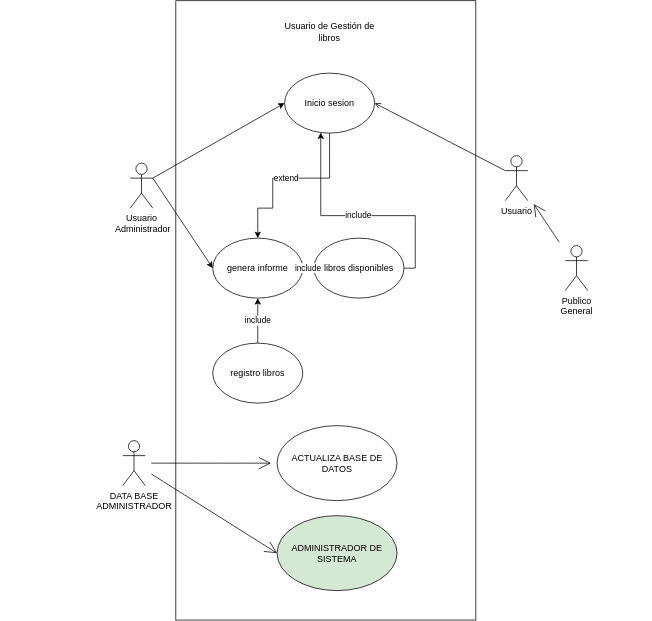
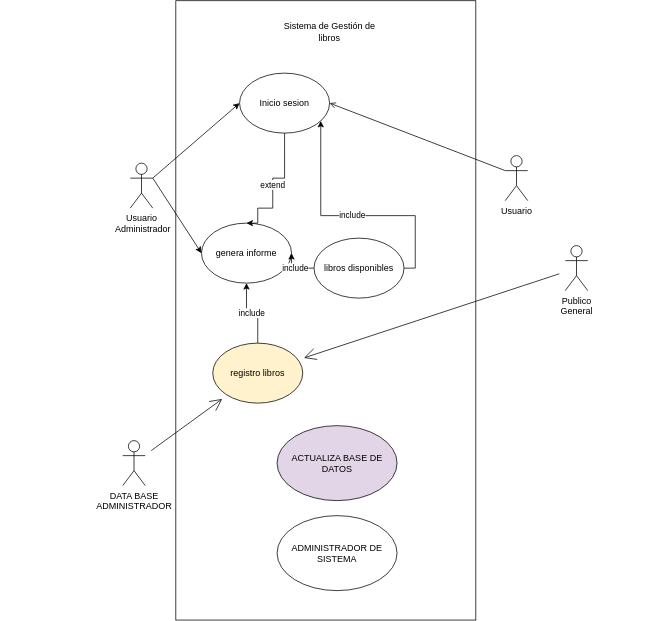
- <mxCell id="16" value="Usuario de Gestión de libros" style="text;html=1;strokeColor=none;fillColor=none;align=center;verticalAlign=middle;whiteSpace=wrap;rounded=0;" parent="1" vertex="1"><mxGeometry x="373.77" y="20" width="130" height="30" as="geometry" /></mxCell>
+ <mxCell id="16" value="Sistema de Gestión de libros" style="text;html=1;strokeColor=none;fillColor=none;align=center;verticalAlign=middle;whiteSpace=wrap;rounded=0;" parent="1" vertex="1"><mxGeometry x="373.77" y="20" width="130" height="30" as="geometry" /></mxCell>
- <mxCell id="4" value="Inicio sesion" style="ellipse;whiteSpace=wrap;html=1;" parent="1" vertex="1"><mxGeometry x="378.77" y="90" width="120" height="80" as="geometry" /></mxCell>
+ <mxCell id="4" value="Inicio sesion" style="ellipse;whiteSpace=wrap;html=1;" parent="1" vertex="1"><mxGeometry x="318.77" y="90" width="120" height="80" as="geometry" /></mxCell>
- <mxCell id="17" style="edgeStyle=none;curved=1;rounded=0;orthogonalLoop=1;jettySize=auto;html=1;endArrow=open;startSize=14;endSize=14;sourcePerimeterSpacing=8;targetPerimeterSpacing=8;" edge="1" parent="1" source="18" target="9"><mxGeometry relative="1" as="geometry" /></mxCell>
+ <mxCell id="17" style="edgeStyle=none;curved=1;rounded=0;orthogonalLoop=1;jettySize=auto;html=1;endArrow=open;startSize=14;endSize=14;sourcePerimeterSpacing=8;targetPerimeterSpacing=8;" edge="1" parent="1" source="18" target="5"><mxGeometry relative="1" as="geometry" /></mxCell>
- <mxCell id="8" value="genera informe" style="ellipse;whiteSpace=wrap;html=1;" parent="1" vertex="1"><mxGeometry x="283" y="310" width="120" height="80" as="geometry" /></mxCell>
+ <mxCell id="8" value="genera informe" style="ellipse;whiteSpace=wrap;html=1;" parent="1" vertex="1"><mxGeometry x="268" y="290" width="120" height="80" as="geometry" /></mxCell>
- <mxCell id="5" value="registro libros" style="ellipse;whiteSpace=wrap;html=1;" parent="1" vertex="1"><mxGeometry x="283" y="450" width="120" height="80" as="geometry" /></mxCell>
+ <mxCell id="5" value="registro libros" style="ellipse;whiteSpace=wrap;html=1;fillColor=#fff2cc;" parent="1" vertex="1"><mxGeometry x="283" y="450" width="120" height="80" as="geometry" /></mxCell>
- <mxCell id="19" style="edgeStyle=none;curved=1;rounded=0;orthogonalLoop=1;jettySize=auto;html=1;endArrow=open;startSize=14;endSize=14;sourcePerimeterSpacing=8;targetPerimeterSpacing=8;" edge="1" parent="1" source="21" target="22"><mxGeometry relative="1" as="geometry" /></mxCell>
+ <mxCell id="19" style="edgeStyle=none;curved=1;rounded=0;orthogonalLoop=1;jettySize=auto;html=1;endArrow=open;startSize=14;endSize=14;sourcePerimeterSpacing=8;targetPerimeterSpacing=8;" edge="1" parent="1" source="21" target="5"><mxGeometry relative="1" as="geometry" /></mxCell>
- <mxCell id="22" value="ACTUALIZA BASE DE DATOS" style="ellipse;whiteSpace=wrap;html=1;hachureGap=4;" vertex="1" parent="1"><mxGeometry x="368.77" y="560" width="160" height="100" as="geometry" /></mxCell>
+ <mxCell id="22" value="ACTUALIZA BASE DE DATOS" style="ellipse;whiteSpace=wrap;html=1;hachureGap=4;fillColor=#e1d5e7;" vertex="1" parent="1"><mxGeometry x="368.77" y="560" width="160" height="100" as="geometry" /></mxCell>
- <mxCell id="20" style="edgeStyle=none;curved=1;rounded=0;orthogonalLoop=1;jettySize=auto;html=1;entryX=0;entryY=0.5;entryDx=0;entryDy=0;endArrow=open;startSize=14;endSize=14;sourcePerimeterSpacing=8;targetPerimeterSpacing=8;" edge="1" parent="1" source="21" target="23"><mxGeometry relative="1" as="geometry" /></mxCell>
- <mxCell id="23" value="ADMINISTRADOR DE SISTEMA" style="ellipse;whiteSpace=wrap;html=1;hachureGap=4;fillColor=#d5e8d4;" vertex="1" parent="1"><mxGeometry x="368.77" y="680" width="160" height="100" as="geometry" /></mxCell>
+ <mxCell id="23" value="ADMINISTRADOR DE SISTEMA" style="ellipse;whiteSpace=wrap;html=1;hachureGap=4;" vertex="1" parent="1"><mxGeometry x="368.77" y="680" width="160" height="100" as="geometry" /></mxCell>
